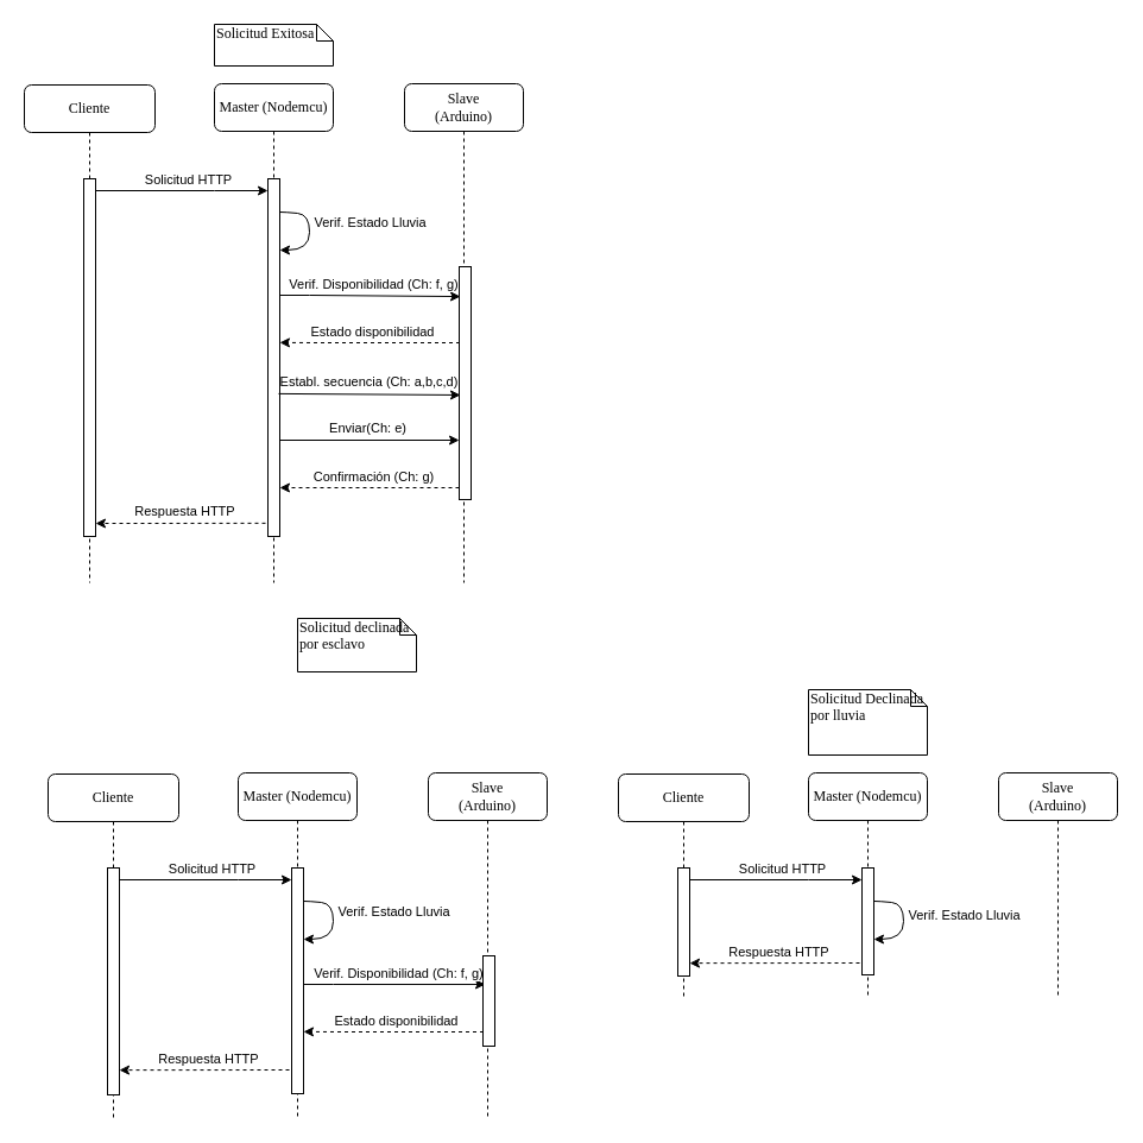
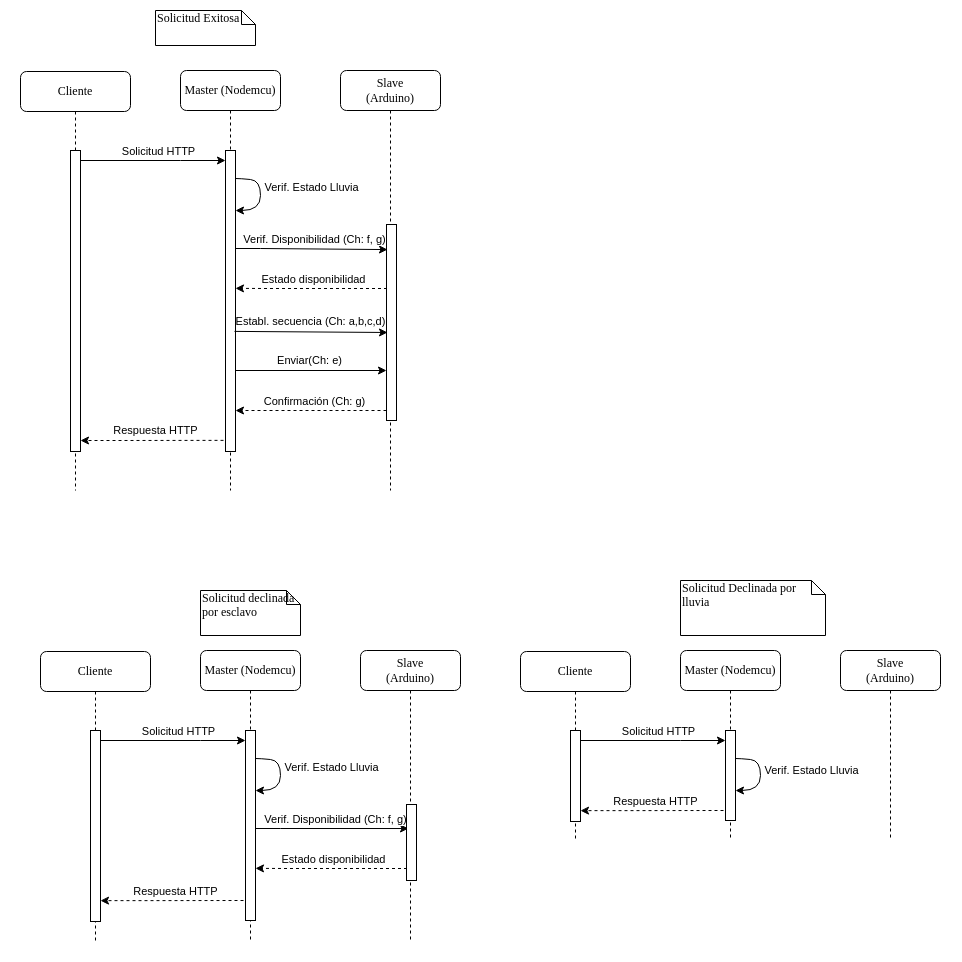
- <mxCell id="14" value="Solicitud Exitosa" style="shape=note;whiteSpace=wrap;html=1;size=14;verticalAlign=top;align=left;spacingTop=-6;rounded=0;shadow=0;comic=0;labelBackgroundColor=none;strokeWidth=1;fontFamily=Verdana;fontSize=12" parent="1" vertex="1"><mxGeometry x="180" y="20" width="100" height="35" as="geometry" /></mxCell>
+ <mxCell id="14" value="Solicitud Exitosa" style="shape=note;whiteSpace=wrap;html=1;size=14;verticalAlign=top;align=left;spacingTop=-6;rounded=0;shadow=0;comic=0;labelBackgroundColor=none;strokeWidth=1;fontFamily=Verdana;fontSize=12" parent="1" vertex="1"><mxGeometry x="155" y="10" width="100" height="35" as="geometry" /></mxCell>
- <mxCell id="47" value="Solicitud declinada por esclavo" style="shape=note;whiteSpace=wrap;html=1;size=14;verticalAlign=top;align=left;spacingTop=-6;rounded=0;shadow=0;comic=0;labelBackgroundColor=none;strokeWidth=1;fontFamily=Verdana;fontSize=12" vertex="1" parent="1"><mxGeometry x="250" y="520" width="100" height="45" as="geometry" /></mxCell>
+ <mxCell id="47" value="Solicitud declinada por esclavo" style="shape=note;whiteSpace=wrap;html=1;size=14;verticalAlign=top;align=left;spacingTop=-6;rounded=0;shadow=0;comic=0;labelBackgroundColor=none;strokeWidth=1;fontFamily=Verdana;fontSize=12" vertex="1" parent="1"><mxGeometry x="200" y="590" width="100" height="45" as="geometry" /></mxCell>
- <mxCell id="32" value="Solicitud Declinada por lluvia" style="shape=note;whiteSpace=wrap;html=1;size=14;verticalAlign=top;align=left;spacingTop=-6;rounded=0;shadow=0;comic=0;labelBackgroundColor=none;strokeWidth=1;fontFamily=Verdana;fontSize=12" vertex="1" parent="1"><mxGeometry x="680" y="580" width="100" height="55" as="geometry" /></mxCell>
+ <mxCell id="32" value="Solicitud Declinada por lluvia" style="shape=note;whiteSpace=wrap;html=1;size=14;verticalAlign=top;align=left;spacingTop=-6;rounded=0;shadow=0;comic=0;labelBackgroundColor=none;strokeWidth=1;fontFamily=Verdana;fontSize=12" vertex="1" parent="1"><mxGeometry x="680" y="580" width="145" height="55" as="geometry" /></mxCell>
